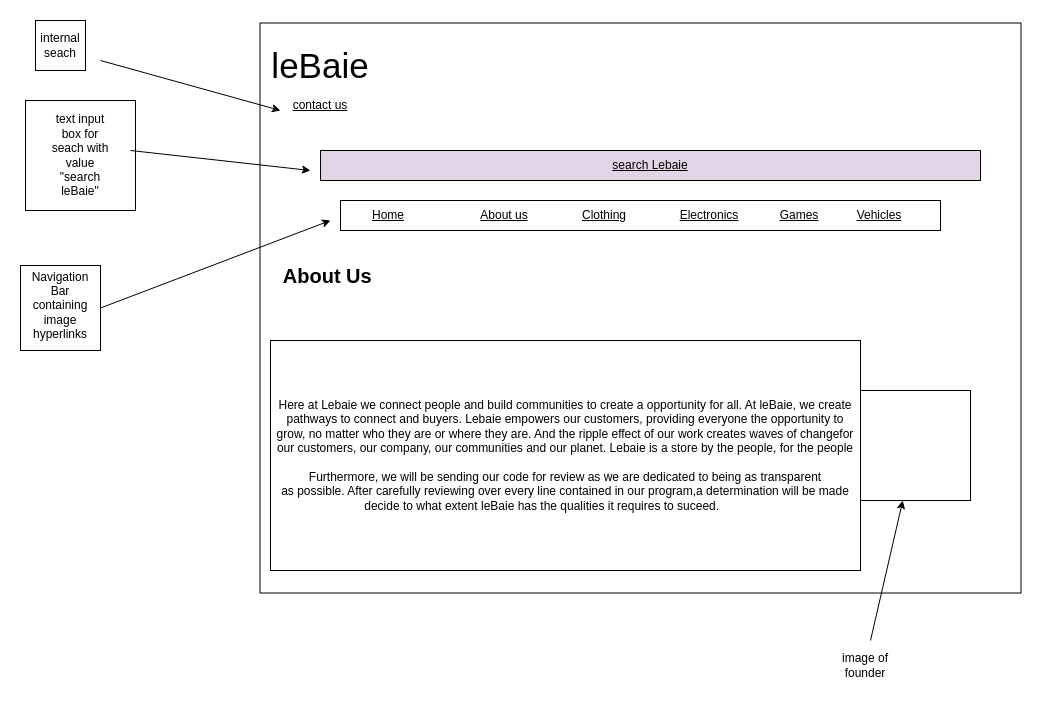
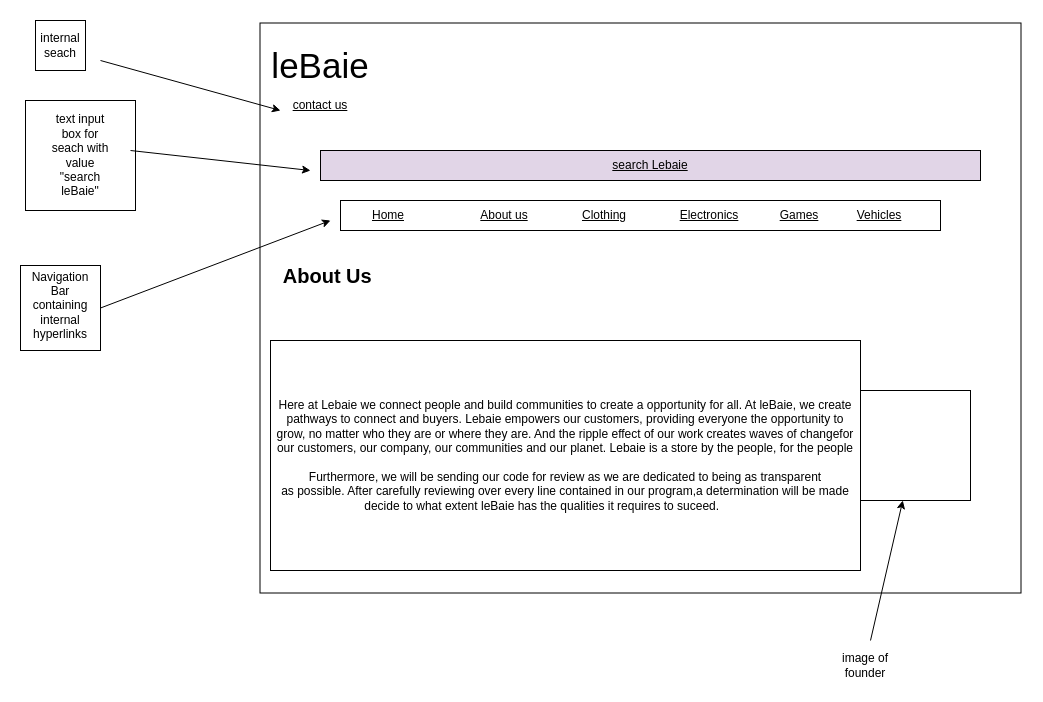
- <mxCell id="18" value="Navigation Bar containing image hyperlinks" style="text;html=1;strokeColor=none;fillColor=none;align=center;verticalAlign=middle;whiteSpace=wrap;rounded=0;" parent="1" vertex="1"><mxGeometry x="30" y="290" width="60" height="30" as="geometry" /></mxCell>
+ <mxCell id="18" value="Navigation Bar containing internal hyperlinks" style="text;html=1;strokeColor=none;fillColor=none;align=center;verticalAlign=middle;whiteSpace=wrap;rounded=0;" parent="1" vertex="1"><mxGeometry x="30" y="290" width="60" height="30" as="geometry" /></mxCell>
